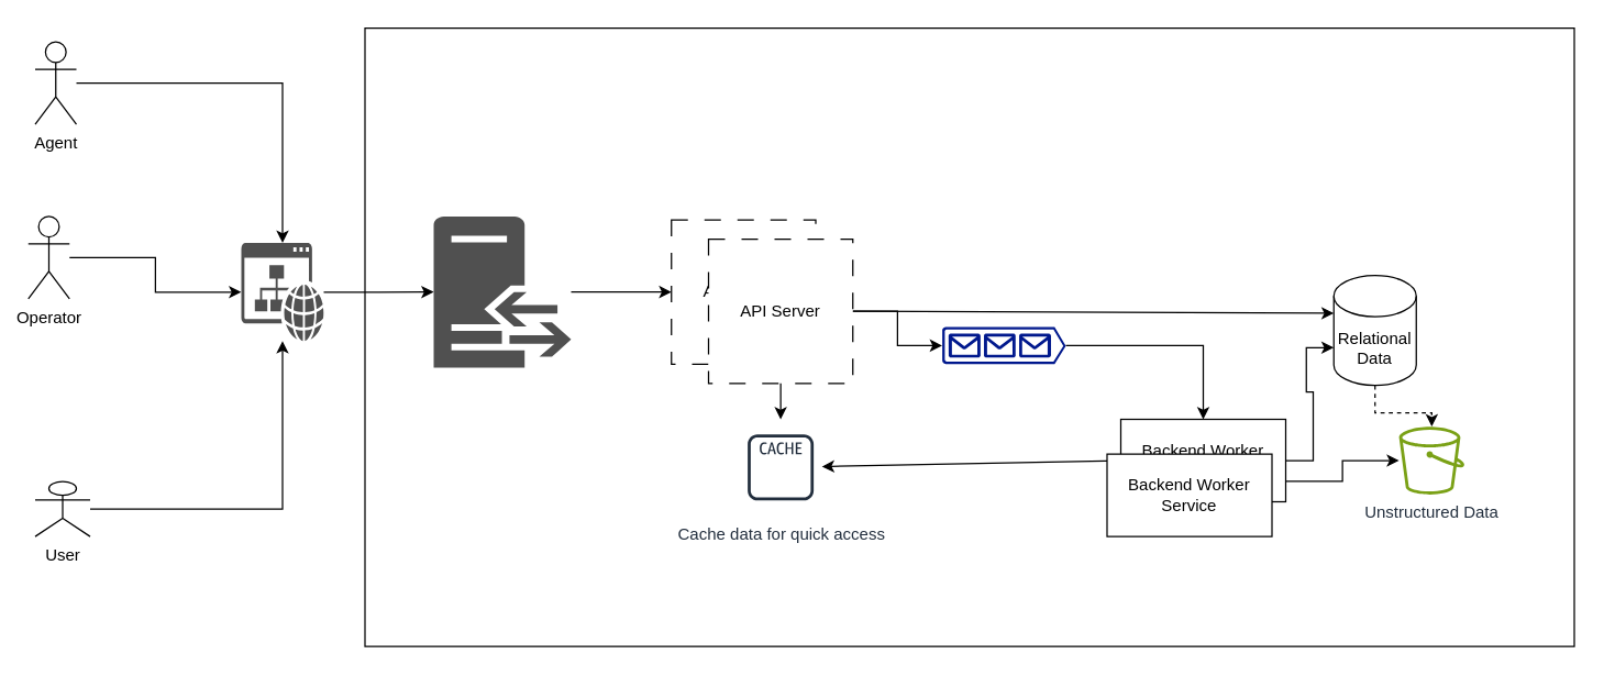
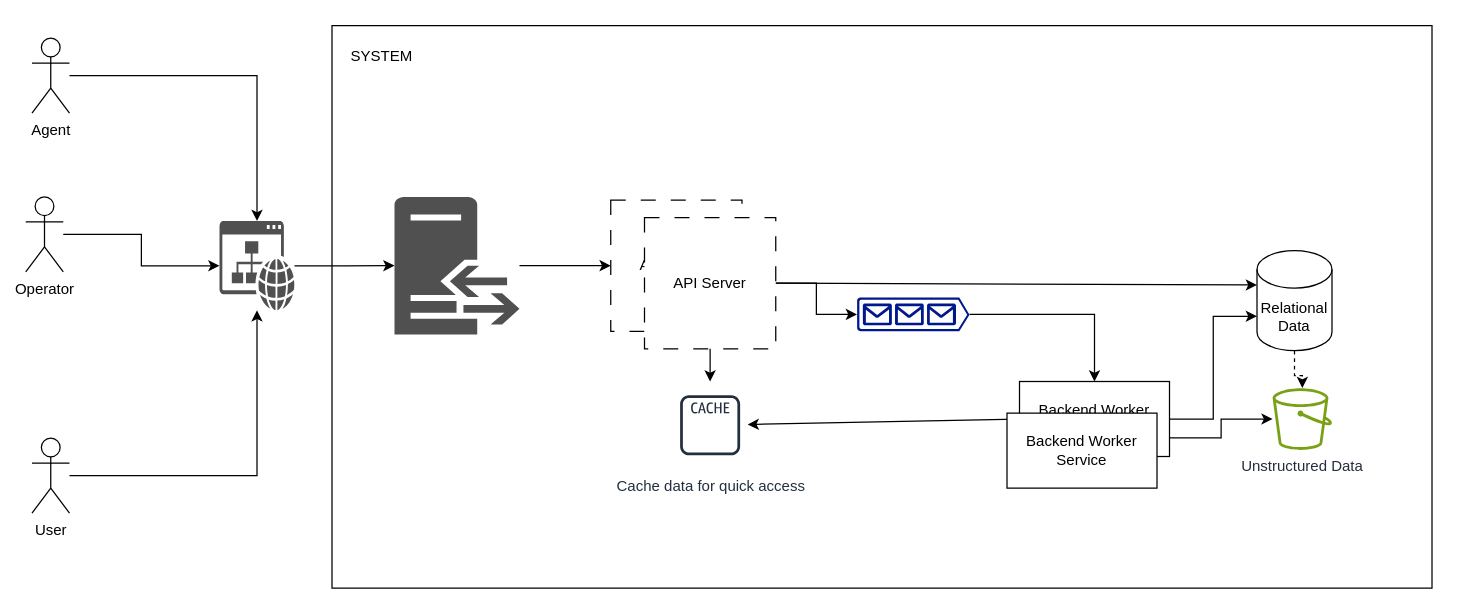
+ <mxCell id="29" value="SYSTEM" style="text;html=1;strokeColor=none;fillColor=none;align=center;verticalAlign=middle;whiteSpace=wrap;rounded=0;" vertex="1" parent="1"><mxGeometry x="275" y="30" width="60" height="30" as="geometry" /></mxCell>
- <mxCell id="10" value="Relational Data" style="shape=cylinder3;whiteSpace=wrap;html=1;boundedLbl=1;backgroundOutline=1;size=15;" vertex="1" parent="1"><mxGeometry x="970" y="200" width="60" height="80" as="geometry" /></mxCell>
+ <mxCell id="10" value="Relational Data" style="shape=cylinder3;whiteSpace=wrap;html=1;boundedLbl=1;backgroundOutline=1;size=15;" vertex="1" parent="1"><mxGeometry x="1005" y="200" width="60" height="80" as="geometry" /></mxCell>
- <mxCell id="8" value="User" style="shape=umlActor;verticalLabelPosition=bottom;verticalAlign=top;html=1;outlineConnect=0;" vertex="1" parent="1"><mxGeometry x="25" y="350" width="40" height="40" as="geometry" /></mxCell>
+ <mxCell id="8" value="User" style="shape=umlActor;verticalLabelPosition=bottom;verticalAlign=top;html=1;outlineConnect=0;" vertex="1" parent="1"><mxGeometry x="25" y="350" width="30" height="60" as="geometry" /></mxCell>
